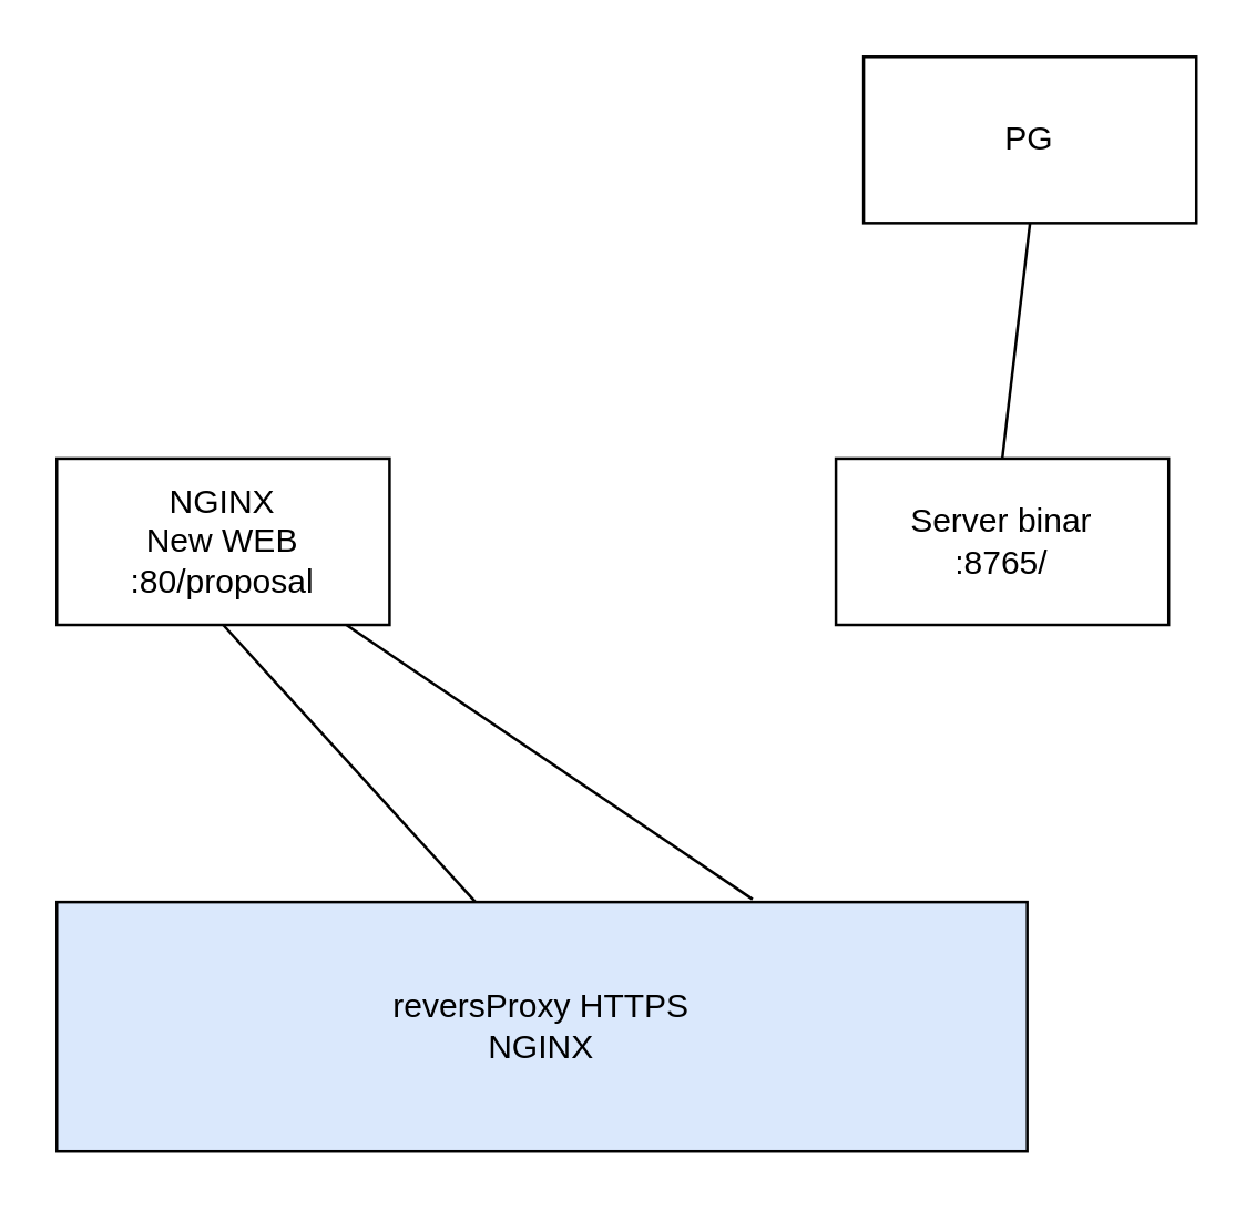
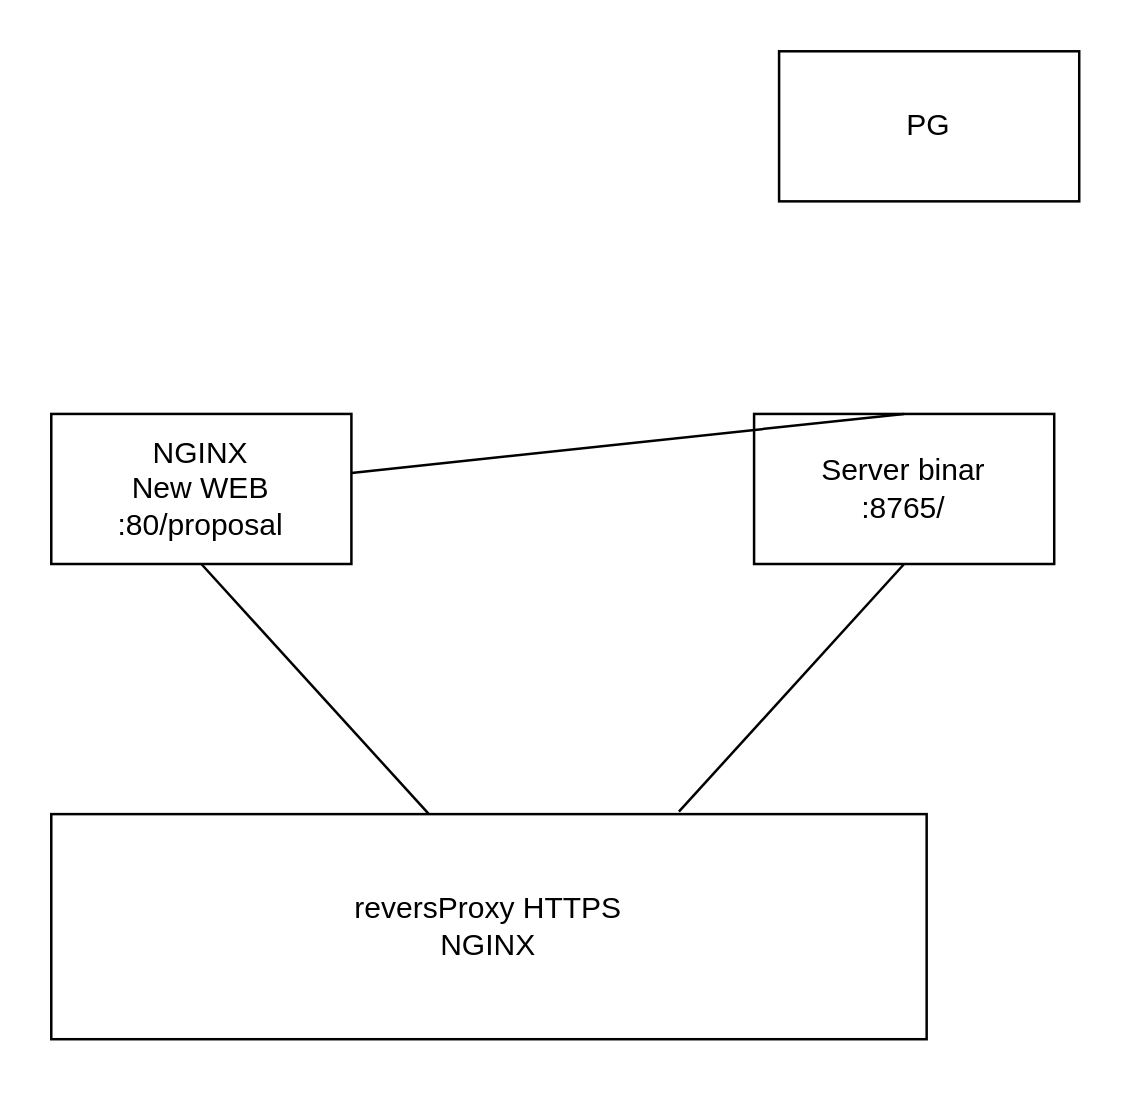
- <mxCell id="7" value="" style="endArrow=none;html=1;rounded=0;exitX=0.5;exitY=0;exitDx=0;exitDy=0;entryX=0.5;entryY=1;entryDx=0;entryDy=0;" edge="1" parent="1" source="5" target="4"><mxGeometry width="50" height="50" relative="1" as="geometry"><mxPoint x="331" y="135" as="sourcePoint" /><mxPoint x="381" y="85" as="targetPoint" /></mxGeometry></mxCell>
+ <mxCell id="7" value="" style="endArrow=none;html=1;rounded=0;exitX=0.5;exitY=0;exitDx=0;exitDy=0;" edge="1" parent="1" source="5" target="3"><mxGeometry width="50" height="50" relative="1" as="geometry"><mxPoint x="331" y="135" as="sourcePoint" /><mxPoint x="381" y="85" as="targetPoint" /></mxGeometry></mxCell>
- <mxCell id="6" value="" style="endArrow=none;html=1;rounded=0;exitX=0.717;exitY=-0.011;exitDx=0;exitDy=0;exitPerimeter=0;" edge="1" parent="1" source="2" target="3"><mxGeometry width="50" height="50" relative="1" as="geometry"><mxPoint x="301" y="325" as="sourcePoint" /><mxPoint x="351" y="275" as="targetPoint" /></mxGeometry></mxCell>
+ <mxCell id="6" value="" style="endArrow=none;html=1;rounded=0;entryX=0.5;entryY=1;entryDx=0;entryDy=0;exitX=0.717;exitY=-0.011;exitDx=0;exitDy=0;exitPerimeter=0;" edge="1" parent="1" source="2" target="5"><mxGeometry width="50" height="50" relative="1" as="geometry"><mxPoint x="301" y="325" as="sourcePoint" /><mxPoint x="351" y="275" as="targetPoint" /></mxGeometry></mxCell>
- <mxCell id="2" value="reversProxy HTTPS&lt;br&gt;NGINX" style="rounded=0;whiteSpace=wrap;html=1;fillColor=#dae8fc;" vertex="1" parent="1"><mxGeometry x="20" y="325" width="350" height="90" as="geometry" /></mxCell>
+ <mxCell id="2" value="reversProxy HTTPS&lt;br&gt;NGINX" style="rounded=0;whiteSpace=wrap;html=1;" vertex="1" parent="1"><mxGeometry x="20" y="325" width="350" height="90" as="geometry" /></mxCell>
